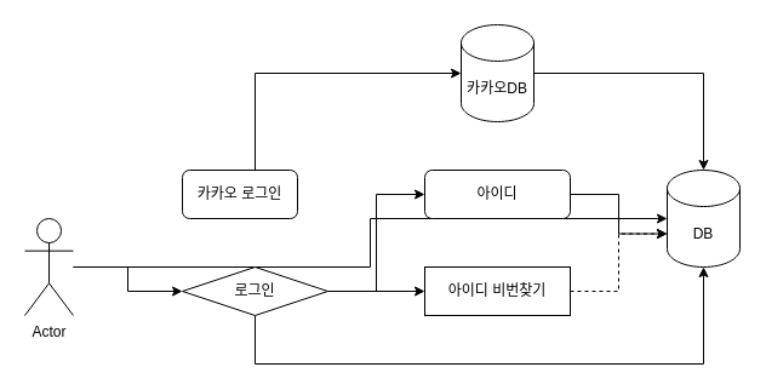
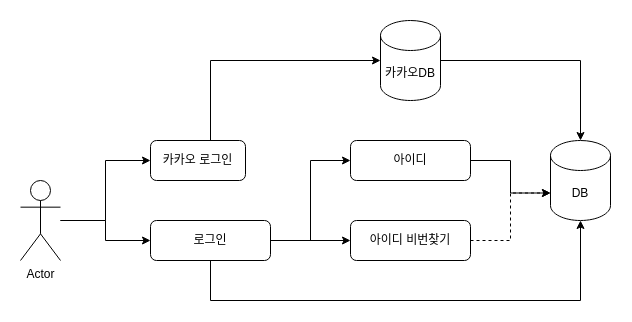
- <mxCell id="3" style="edgeStyle=orthogonalEdgeStyle;rounded=0;orthogonalLoop=1;jettySize=auto;html=1;" edge="1" parent="1" source="4" target="13"><mxGeometry relative="1" as="geometry" /></mxCell>
+ <mxCell id="3" style="edgeStyle=orthogonalEdgeStyle;rounded=0;orthogonalLoop=1;jettySize=auto;html=1;entryX=0;entryY=0.5;entryDx=0;entryDy=0;" edge="1" parent="1" source="4" target="17"><mxGeometry relative="1" as="geometry" /></mxCell>
- <mxCell id="8" value="로그인" style="rhombus;whiteSpace=wrap;html=1;" parent="1" vertex="1"><mxGeometry x="150" y="220" width="120" height="40" as="geometry" /></mxCell>
+ <mxCell id="8" value="로그인" style="rounded=1;whiteSpace=wrap;html=1;" parent="1" vertex="1"><mxGeometry x="150" y="220" width="120" height="40" as="geometry" /></mxCell>
- <mxCell id="12" value="아이디 비번찾기" style="whiteSpace=wrap;html=1;rounded=0;" parent="1" vertex="1"><mxGeometry x="350" y="220" width="120" height="40" as="geometry" /></mxCell>
+ <mxCell id="12" value="아이디 비번찾기" style="rounded=1;whiteSpace=wrap;html=1;" parent="1" vertex="1"><mxGeometry x="350" y="220" width="120" height="40" as="geometry" /></mxCell>
